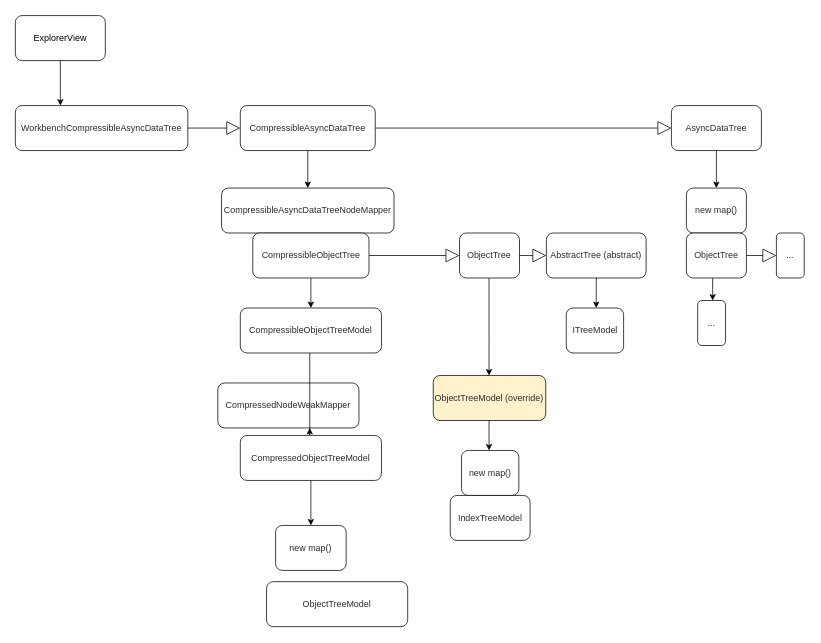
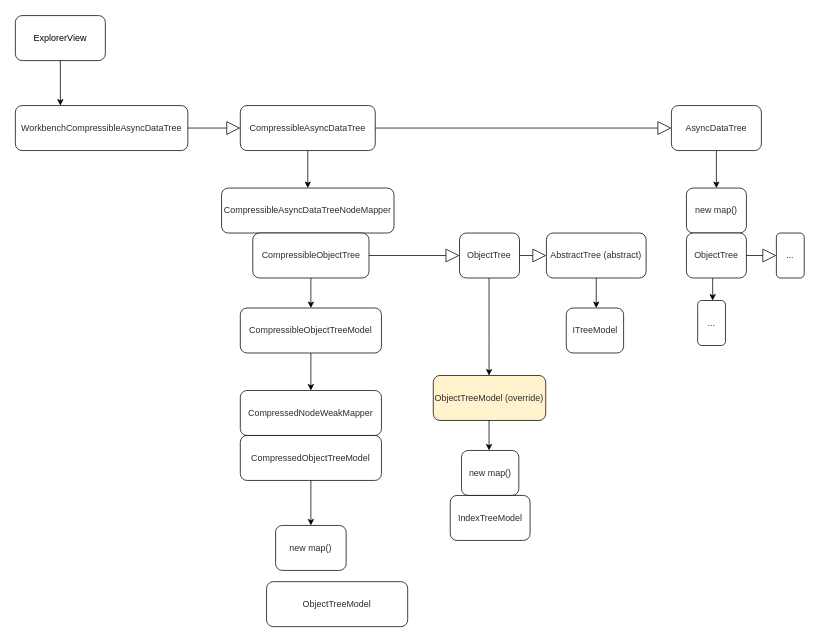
- <mxCell id="29" value="&lt;div style=&quot;text-align: left&quot;&gt;&lt;font color=&quot;#2f2c29&quot;&gt;&lt;span style=&quot;font-size: 11.9px&quot;&gt;CompressedNodeWeakMapper&lt;/span&gt;&lt;/font&gt;&lt;/div&gt;" style="rounded=1;whiteSpace=wrap;html=1;" vertex="1" parent="1"><mxGeometry x="290.01" y="510" width="188.25" height="60" as="geometry" /></mxCell>
+ <mxCell id="29" value="&lt;div style=&quot;text-align: left&quot;&gt;&lt;font color=&quot;#2f2c29&quot;&gt;&lt;span style=&quot;font-size: 11.9px&quot;&gt;CompressedNodeWeakMapper&lt;/span&gt;&lt;/font&gt;&lt;/div&gt;" style="rounded=1;whiteSpace=wrap;html=1;" vertex="1" parent="1"><mxGeometry x="320.01" y="520" width="188.25" height="60" as="geometry" /></mxCell>
